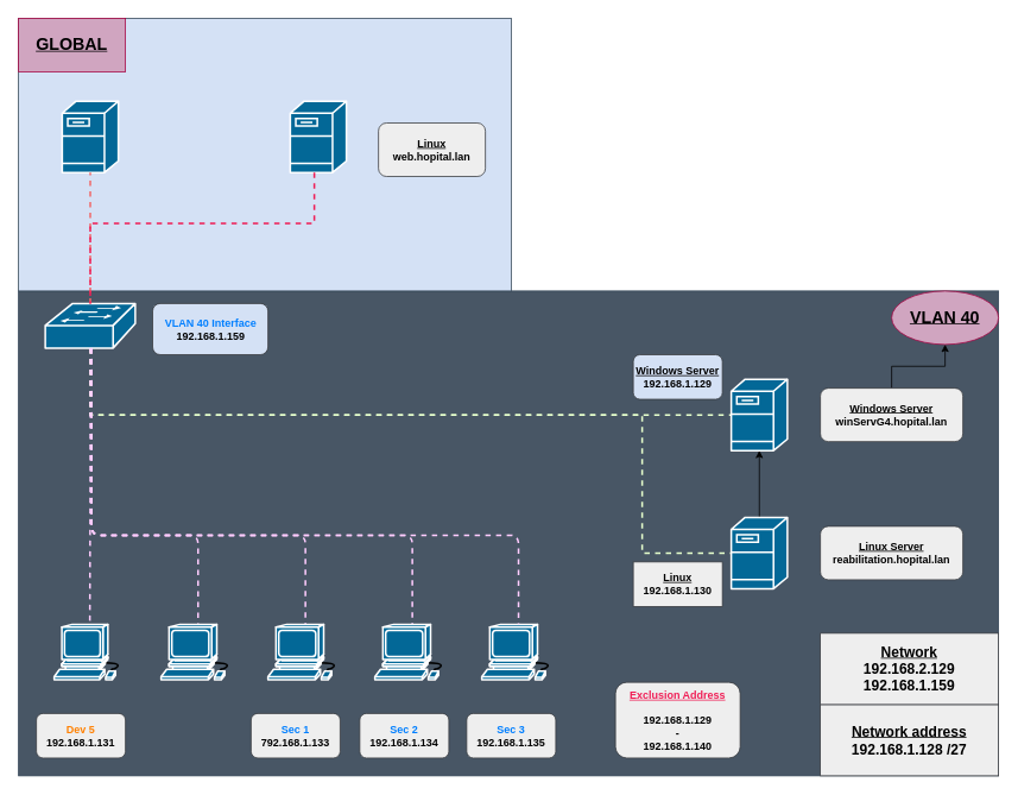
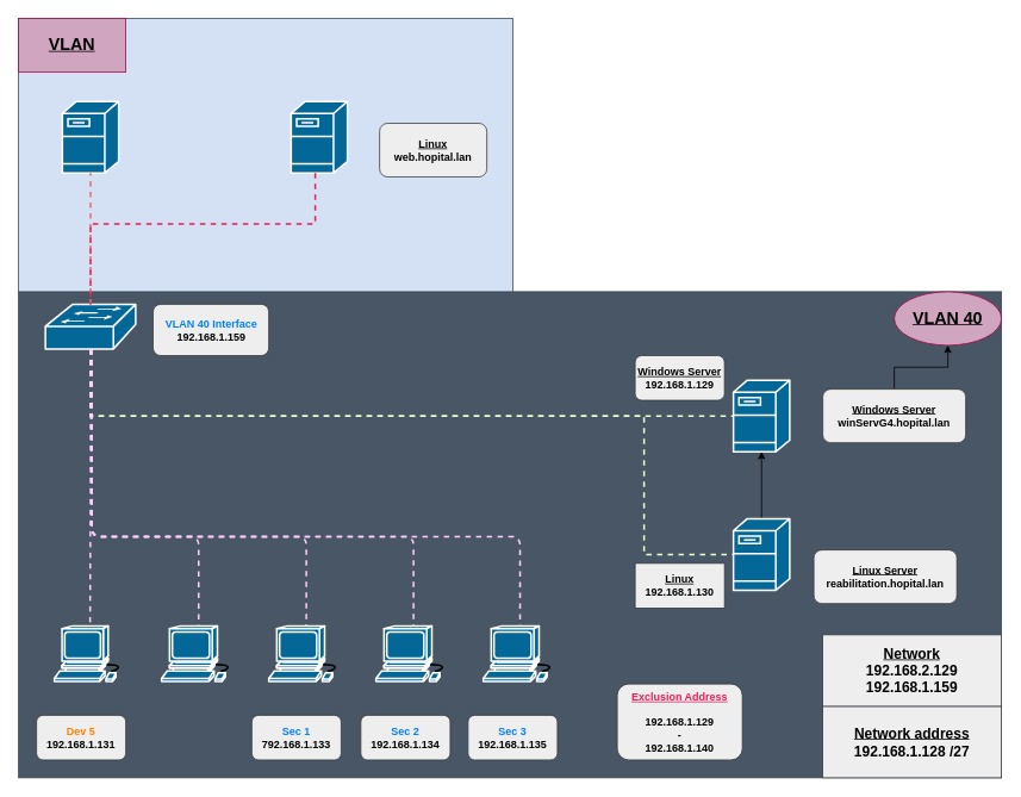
- <mxCell id="38" value="&lt;b&gt;&lt;font style=&quot;font-size: 19px;&quot; color=&quot;#000000&quot;&gt;&lt;u&gt;GLOBAL&lt;/u&gt;&lt;/font&gt;&lt;/b&gt;" style="rounded=0;whiteSpace=wrap;html=1;fillColor=#D0A5C0;strokeColor=#A50040;fontColor=#ffffff;" vertex="1" parent="1"><mxGeometry width="120" height="60" as="geometry" x="20" y="20" /></mxCell>
+ <mxCell id="38" value="&lt;b&gt;&lt;font style=&quot;font-size: 19px;&quot; color=&quot;#000000&quot;&gt;&lt;u&gt;VLAN&lt;/u&gt;&lt;/font&gt;&lt;/b&gt;" style="rounded=0;whiteSpace=wrap;html=1;fillColor=#D0A5C0;strokeColor=#A50040;fontColor=#ffffff;" vertex="1" parent="1"><mxGeometry width="120" height="60" as="geometry" x="20" y="20" /></mxCell>
- <mxCell id="30" value="&lt;div&gt;&lt;font color=&quot;#007fff&quot;&gt;&lt;b&gt;VLAN 40 Interface&lt;/b&gt;&lt;/font&gt;&lt;/div&gt;&lt;div&gt;&lt;b style=&quot;color: rgb(0, 0, 0); background-color: initial;&quot;&gt;192.168.1.159&lt;/b&gt;&lt;/div&gt;" style="rounded=1;whiteSpace=wrap;html=1;fillColor=#d4e1f5;strokeColor=#36393d;" vertex="1" parent="1"><mxGeometry x="170.5" y="340" width="129.5" height="57.5" as="geometry" /></mxCell>
+ <mxCell id="30" value="&lt;div&gt;&lt;font color=&quot;#007fff&quot;&gt;&lt;b&gt;VLAN 40 Interface&lt;/b&gt;&lt;/font&gt;&lt;/div&gt;&lt;div&gt;&lt;b style=&quot;color: rgb(0, 0, 0); background-color: initial;&quot;&gt;192.168.1.159&lt;/b&gt;&lt;/div&gt;" style="rounded=1;whiteSpace=wrap;html=1;fillColor=#eeeeee;strokeColor=#36393d;" vertex="1" parent="1"><mxGeometry x="170.5" y="340" width="129.5" height="57.5" as="geometry" /></mxCell>
- <mxCell id="32" value="&lt;div&gt;&lt;b style=&quot;&quot;&gt;&lt;font color=&quot;#000000&quot;&gt;&lt;u&gt;Windows Server&lt;/u&gt;&lt;/font&gt;&lt;/b&gt;&lt;/div&gt;&lt;div&gt;&lt;b style=&quot;color: rgb(0, 0, 0); background-color: initial;&quot;&gt;192.168.1.129&lt;/b&gt;&lt;/div&gt;" style="rounded=1;whiteSpace=wrap;html=1;fillColor=#d4e1f5;strokeColor=#36393D;" vertex="1" parent="1"><mxGeometry x="710" y="397.5" width="100" height="50" as="geometry" /></mxCell>
+ <mxCell id="32" value="&lt;div&gt;&lt;b style=&quot;&quot;&gt;&lt;font color=&quot;#000000&quot;&gt;&lt;u&gt;Windows Server&lt;/u&gt;&lt;/font&gt;&lt;/b&gt;&lt;/div&gt;&lt;div&gt;&lt;b style=&quot;color: rgb(0, 0, 0); background-color: initial;&quot;&gt;192.168.1.129&lt;/b&gt;&lt;/div&gt;" style="rounded=1;whiteSpace=wrap;html=1;fillColor=#EEEEEE;strokeColor=#36393D;" vertex="1" parent="1"><mxGeometry x="710" y="397.5" width="100" height="50" as="geometry" /></mxCell>
- <mxCell id="25" value="&lt;div&gt;&lt;b&gt;&lt;font color=&quot;#000000&quot;&gt;&lt;u&gt;Linux Server&lt;/u&gt;&lt;/font&gt;&lt;/b&gt;&lt;/div&gt;&lt;b&gt;&lt;font color=&quot;#000000&quot;&gt;reabilitation.hopital.lan&lt;/font&gt;&lt;/b&gt;" style="rounded=1;whiteSpace=wrap;html=1;fillColor=#EEEEEE;strokeColor=#36393D;" vertex="1" parent="1"><mxGeometry x="920" y="590" width="160" height="60" as="geometry" /></mxCell>
+ <mxCell id="25" value="&lt;div&gt;&lt;b&gt;&lt;font color=&quot;#000000&quot;&gt;&lt;u&gt;Linux Server&lt;/u&gt;&lt;/font&gt;&lt;/b&gt;&lt;/div&gt;&lt;b&gt;&lt;font color=&quot;#000000&quot;&gt;reabilitation.hopital.lan&lt;/font&gt;&lt;/b&gt;" style="rounded=1;whiteSpace=wrap;html=1;fillColor=#EEEEEE;strokeColor=#36393D;" vertex="1" parent="1"><mxGeometry x="910" y="615" width="160" height="60" as="geometry" /></mxCell>
